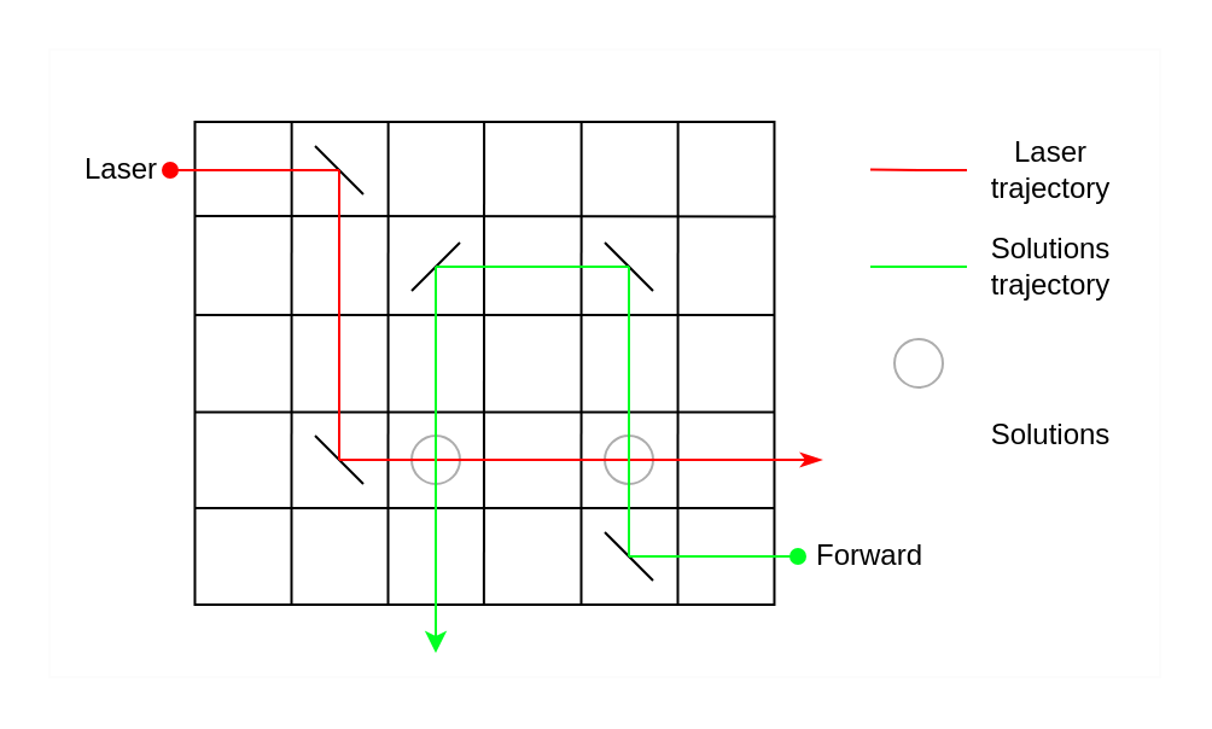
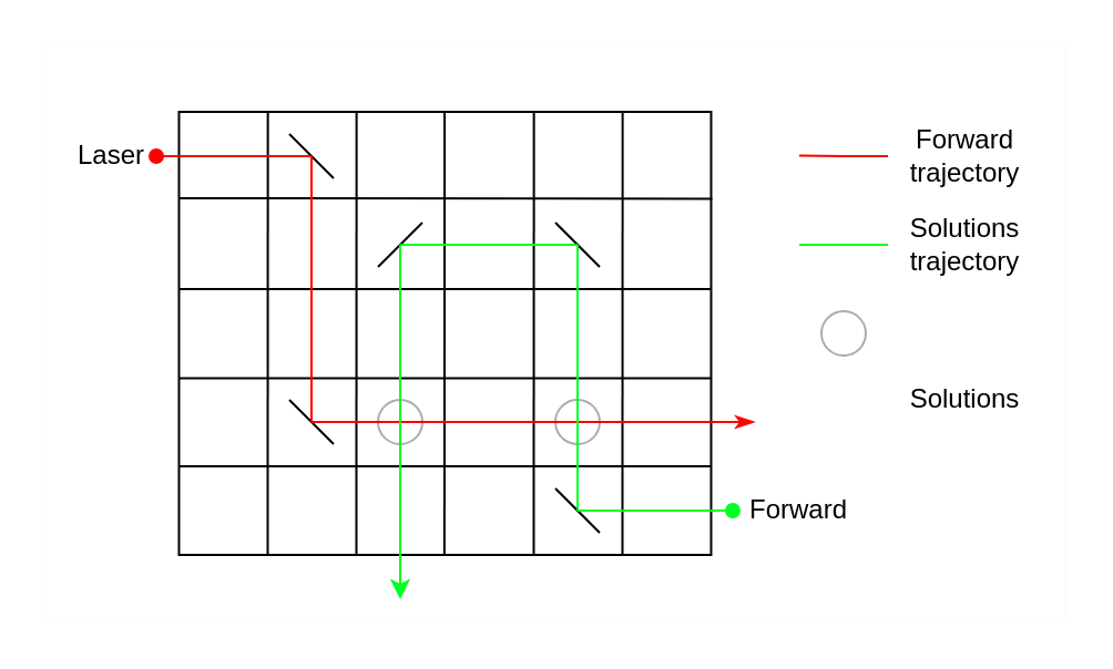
- <mxCell id="29" value="Laser trajectory" style="text;html=1;strokeColor=none;fillColor=none;align=center;verticalAlign=middle;whiteSpace=wrap;rounded=0;" vertex="1" parent="1"><mxGeometry x="400" y="50" width="70" height="40" as="geometry" /></mxCell>
+ <mxCell id="29" value="Forward trajectory" style="text;html=1;strokeColor=none;fillColor=none;align=center;verticalAlign=middle;whiteSpace=wrap;rounded=0;" vertex="1" parent="1"><mxGeometry x="400" y="50" width="70" height="40" as="geometry" /></mxCell>
